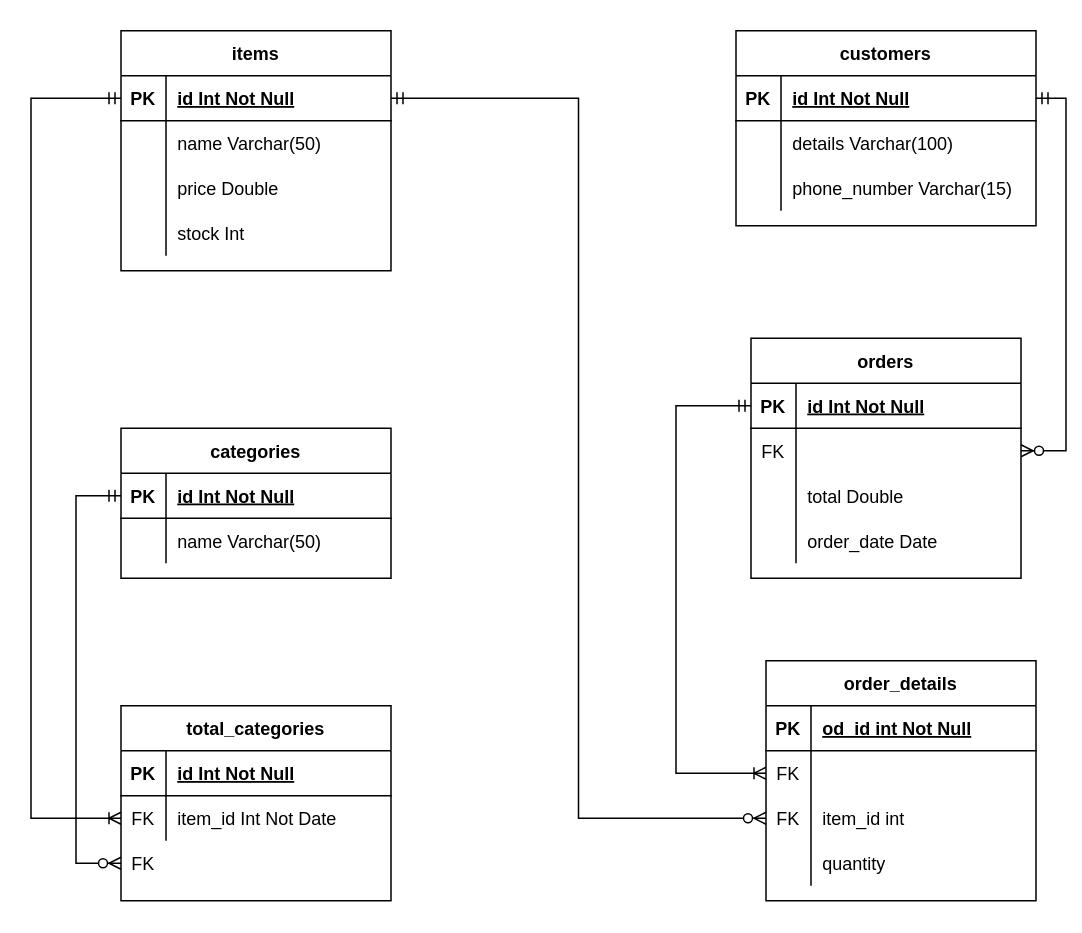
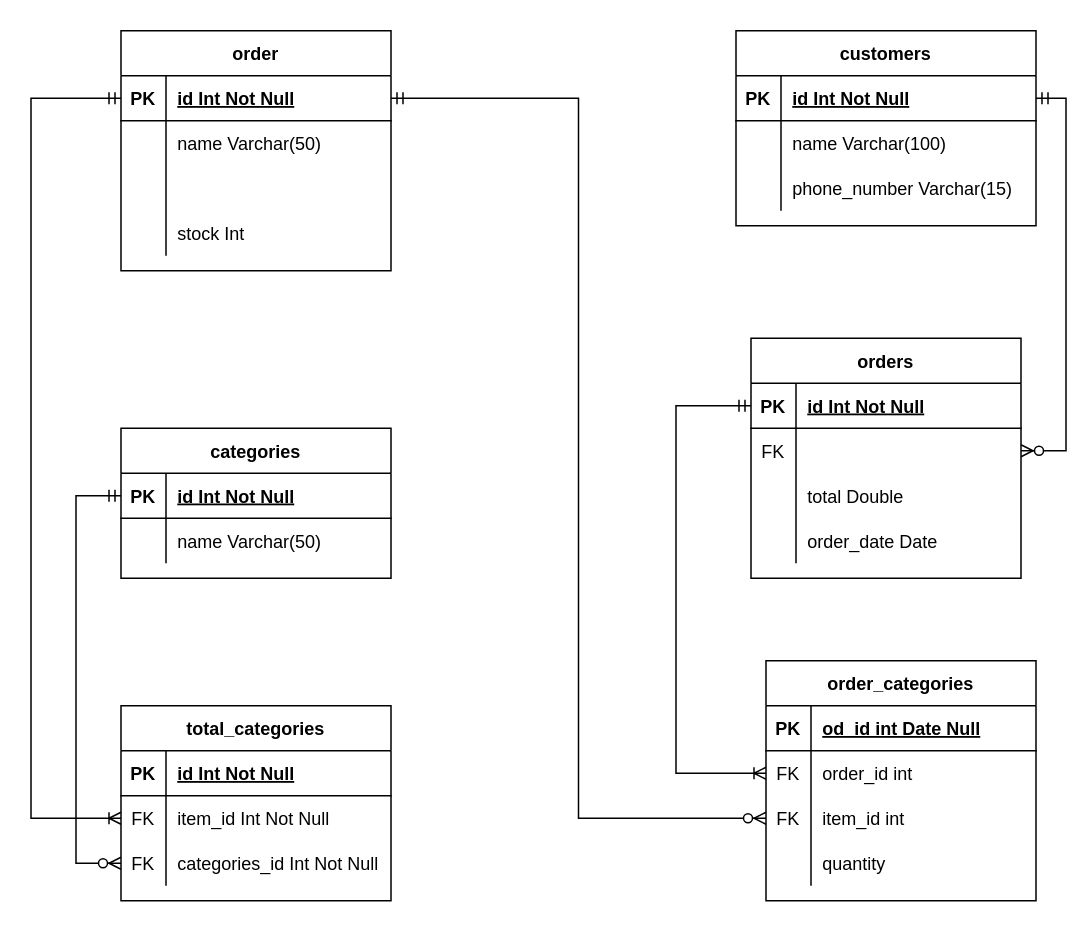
- <mxCell id="2" value="items" style="shape=table;startSize=30;container=1;collapsible=1;childLayout=tableLayout;fixedRows=1;rowLines=0;fontStyle=1;align=center;resizeLast=1;" vertex="1" parent="1"><mxGeometry x="80" y="20" width="180" height="160" as="geometry" /></mxCell>
+ <mxCell id="2" value="order" style="shape=table;startSize=30;container=1;collapsible=1;childLayout=tableLayout;fixedRows=1;rowLines=0;fontStyle=1;align=center;resizeLast=1;" vertex="1" parent="1"><mxGeometry x="80" y="20" width="180" height="160" as="geometry" /></mxCell>
- <mxCell id="38" value="details Varchar(100)" style="shape=partialRectangle;connectable=0;fillColor=none;top=0;left=0;bottom=0;right=0;align=left;spacingLeft=6;overflow=hidden;" vertex="1" parent="36"><mxGeometry x="30" width="170" height="30" as="geometry" /></mxCell>
+ <mxCell id="38" value="name Varchar(100)" style="shape=partialRectangle;connectable=0;fillColor=none;top=0;left=0;bottom=0;right=0;align=left;spacingLeft=6;overflow=hidden;" vertex="1" parent="36"><mxGeometry x="30" width="170" height="30" as="geometry" /></mxCell>
- <mxCell id="11" value="price Double " style="shape=partialRectangle;connectable=0;fillColor=none;top=0;left=0;bottom=0;right=0;align=left;spacingLeft=6;overflow=hidden;" vertex="1" parent="9"><mxGeometry x="30" width="150" height="30" as="geometry" /></mxCell>
- <mxCell id="58" value="order_details" style="shape=table;startSize=30;container=1;collapsible=1;childLayout=tableLayout;fixedRows=1;rowLines=0;fontStyle=1;align=center;resizeLast=1;" vertex="1" parent="1"><mxGeometry x="510" y="440" width="180" height="160" as="geometry" /></mxCell>
+ <mxCell id="58" value="order_categories" style="shape=table;startSize=30;container=1;collapsible=1;childLayout=tableLayout;fixedRows=1;rowLines=0;fontStyle=1;align=center;resizeLast=1;" vertex="1" parent="1"><mxGeometry x="510" y="440" width="180" height="160" as="geometry" /></mxCell>
- <mxCell id="61" value="od_id int Not Null" style="shape=partialRectangle;connectable=0;fillColor=none;top=0;left=0;bottom=0;right=0;align=left;spacingLeft=6;fontStyle=5;overflow=hidden;" vertex="1" parent="59"><mxGeometry x="30" width="150" height="30" as="geometry" /></mxCell>
+ <mxCell id="61" value="od_id int Date Null" style="shape=partialRectangle;connectable=0;fillColor=none;top=0;left=0;bottom=0;right=0;align=left;spacingLeft=6;fontStyle=5;overflow=hidden;" vertex="1" parent="59"><mxGeometry x="30" width="150" height="30" as="geometry" /></mxCell>
+ <mxCell id="64" value="order_id int " style="shape=partialRectangle;connectable=0;fillColor=none;top=0;left=0;bottom=0;right=0;align=left;spacingLeft=6;overflow=hidden;" vertex="1" parent="62"><mxGeometry x="30" width="150" height="30" as="geometry" /></mxCell>
- <mxCell id="28" value="item_id Int Not Date" style="shape=partialRectangle;connectable=0;fillColor=none;top=0;left=0;bottom=0;right=0;align=left;spacingLeft=6;overflow=hidden;" vertex="1" parent="26"><mxGeometry x="30" width="150" height="30" as="geometry" /></mxCell>
+ <mxCell id="28" value="item_id Int Not Null" style="shape=partialRectangle;connectable=0;fillColor=none;top=0;left=0;bottom=0;right=0;align=left;spacingLeft=6;overflow=hidden;" vertex="1" parent="26"><mxGeometry x="30" width="150" height="30" as="geometry" /></mxCell>
+ <mxCell id="31" value="categories_id Int Not Null" style="shape=partialRectangle;connectable=0;fillColor=none;top=0;left=0;bottom=0;right=0;align=left;spacingLeft=6;overflow=hidden;" vertex="1" parent="29"><mxGeometry x="30" width="150" height="30" as="geometry" /></mxCell>
